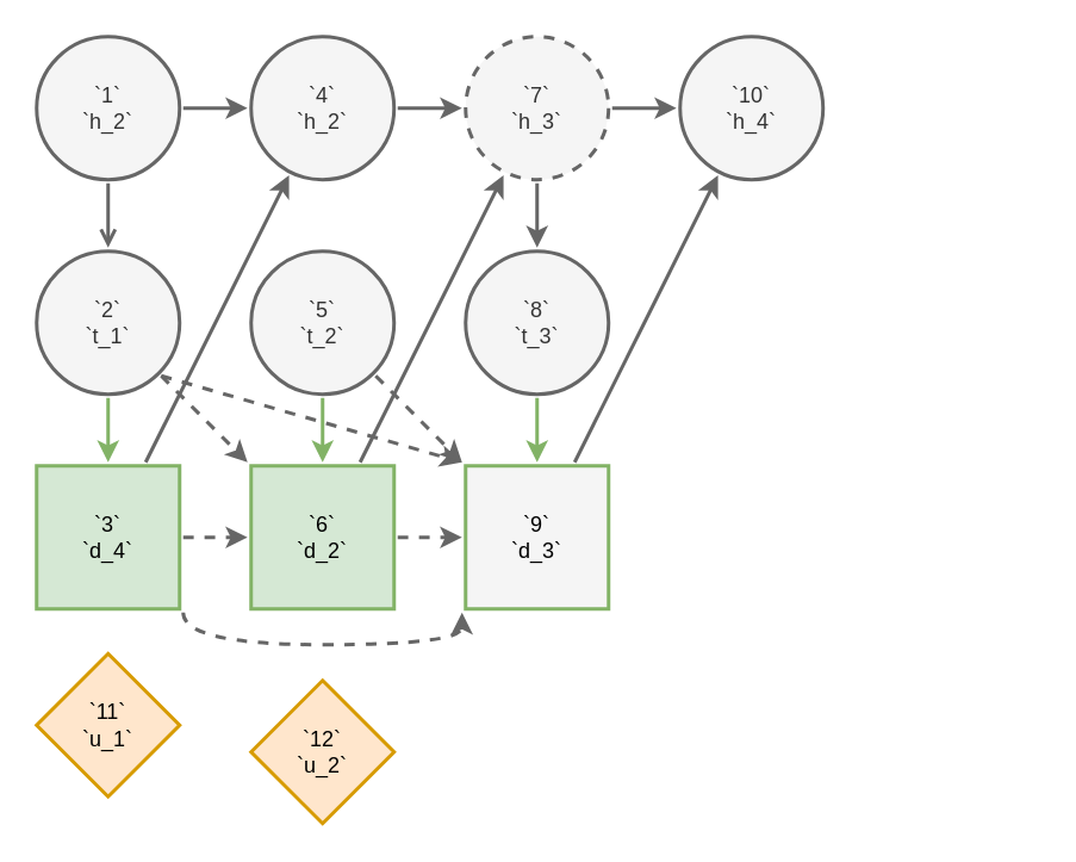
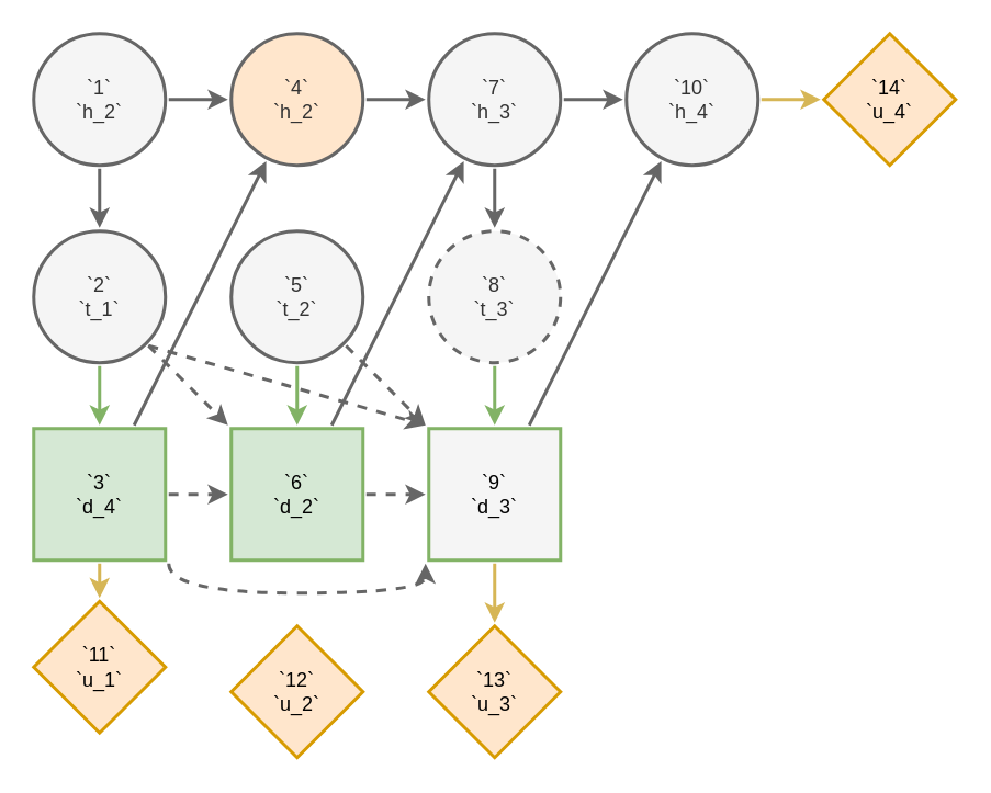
- <mxCell id="6" value="&lt;div&gt;`4`&lt;/div&gt;&lt;div&gt;`h_2`&lt;br&gt;&lt;/div&gt;" style="ellipse;whiteSpace=wrap;html=1;aspect=fixed;fillColor=#f5f5f5;strokeColor=#666666;fontColor=#333333;strokeWidth=2;perimeterSpacing=2;" parent="1" vertex="1"><mxGeometry x="140" y="20" width="80" height="80" as="geometry" /></mxCell>
+ <mxCell id="6" value="&lt;div&gt;`4`&lt;/div&gt;&lt;div&gt;`h_2`&lt;br&gt;&lt;/div&gt;" style="ellipse;whiteSpace=wrap;html=1;aspect=fixed;fillColor=#ffe6cc;strokeColor=#666666;fontColor=#333333;strokeWidth=2;perimeterSpacing=2;" parent="1" vertex="1"><mxGeometry x="140" y="20" width="80" height="80" as="geometry" /></mxCell>
- <mxCell id="9" value="`7`&lt;br&gt;`h_3`" style="ellipse;whiteSpace=wrap;html=1;aspect=fixed;fillColor=#f5f5f5;strokeColor=#666666;fontColor=#333333;strokeWidth=2;perimeterSpacing=2;dashed=1;" parent="1" vertex="1"><mxGeometry x="260" y="20" width="80" height="80" as="geometry" /></mxCell>
+ <mxCell id="9" value="`7`&lt;br&gt;`h_3`" style="ellipse;whiteSpace=wrap;html=1;aspect=fixed;fillColor=#f5f5f5;strokeColor=#666666;fontColor=#333333;strokeWidth=2;perimeterSpacing=2;" parent="1" vertex="1"><mxGeometry x="260" y="20" width="80" height="80" as="geometry" /></mxCell>
+ <mxCell id="10" style="edgeStyle=orthogonalEdgeStyle;rounded=0;orthogonalLoop=1;jettySize=auto;html=1;curved=1;strokeWidth=2;fillColor=#fff2cc;strokeColor=#d6b656;" parent="1" source="11" target="12" edge="1"><mxGeometry relative="1" as="geometry" /></mxCell>
+ <mxCell id="12" value="`14`&lt;br&gt;`u_4`" style="rhombus;whiteSpace=wrap;html=1;fontFamily=Helvetica;fontSize=12;align=center;strokeColor=#d79b00;fillColor=#ffe6cc;strokeWidth=2;perimeterSpacing=2;" parent="1" vertex="1"><mxGeometry x="500" y="20" width="80" height="80" as="geometry" /></mxCell>
- <mxCell id="3" style="edgeStyle=orthogonalEdgeStyle;rounded=0;orthogonalLoop=1;jettySize=auto;html=1;curved=1;strokeWidth=2;fillColor=#f5f5f5;strokeColor=#666666;endArrow=open;" parent="1" source="4" target="16" edge="1"><mxGeometry relative="1" as="geometry" /></mxCell>
+ <mxCell id="3" style="edgeStyle=orthogonalEdgeStyle;rounded=0;orthogonalLoop=1;jettySize=auto;html=1;curved=1;strokeWidth=2;fillColor=#f5f5f5;strokeColor=#666666;" parent="1" source="4" target="16" edge="1"><mxGeometry relative="1" as="geometry" /></mxCell>
- <mxCell id="21" value="`8`&lt;br&gt;`t_3`" style="ellipse;whiteSpace=wrap;html=1;aspect=fixed;fillColor=#f5f5f5;strokeColor=#666666;fontColor=#333333;strokeWidth=2;perimeterSpacing=2;" parent="1" vertex="1"><mxGeometry x="260" y="140" width="80" height="80" as="geometry" /></mxCell>
+ <mxCell id="21" value="`8`&lt;br&gt;`t_3`" style="ellipse;whiteSpace=wrap;html=1;aspect=fixed;fillColor=#f5f5f5;strokeColor=#666666;fontColor=#333333;strokeWidth=2;perimeterSpacing=2;dashed=1;" parent="1" vertex="1"><mxGeometry x="260" y="140" width="80" height="80" as="geometry" /></mxCell>
+ <mxCell id="22" style="edgeStyle=orthogonalEdgeStyle;rounded=0;orthogonalLoop=1;jettySize=auto;html=1;curved=1;strokeWidth=2;fillColor=#fff2cc;strokeColor=#d6b656;" parent="1" source="26" target="33" edge="1"><mxGeometry relative="1" as="geometry" /></mxCell>
+ <mxCell id="30" style="edgeStyle=orthogonalEdgeStyle;rounded=0;orthogonalLoop=1;jettySize=auto;html=1;curved=1;strokeWidth=2;fillColor=#fff2cc;strokeColor=#d6b656;" parent="1" source="32" target="35" edge="1"><mxGeometry relative="1" as="geometry" /></mxCell>
+ <mxCell id="35" value="`13`&lt;br&gt;`u_3`" style="rhombus;whiteSpace=wrap;html=1;fontFamily=Helvetica;fontSize=12;fontColor=#000000;align=center;strokeColor=#d79b00;fillColor=#ffe6cc;strokeWidth=2;perimeterSpacing=2;" parent="1" vertex="1"><mxGeometry x="260" y="380" width="80" height="80" as="geometry" /></mxCell>
